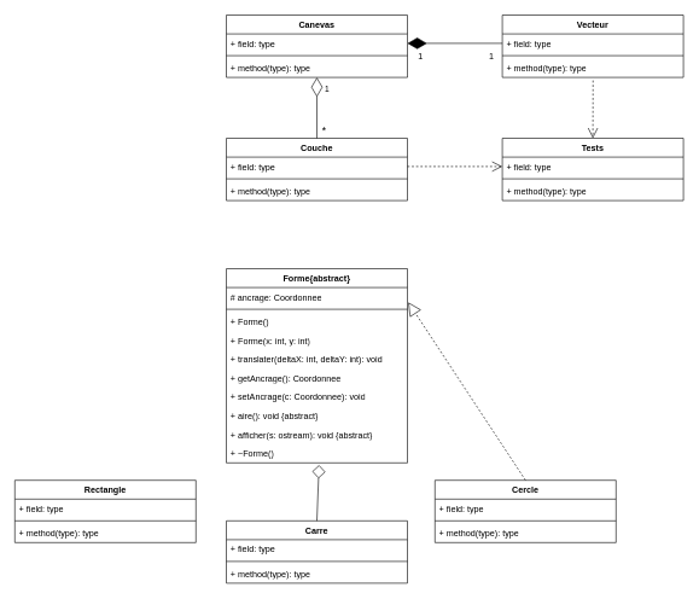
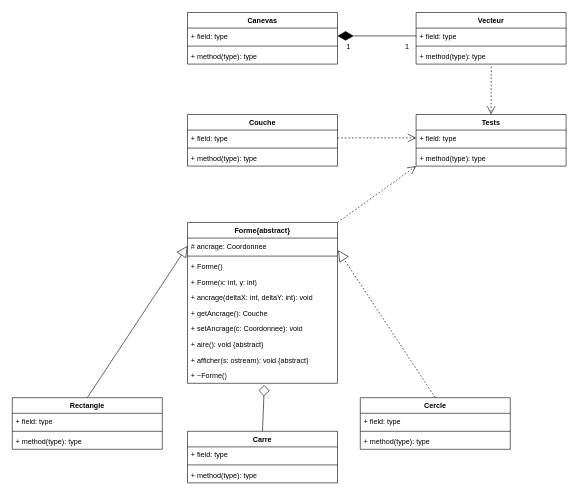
- <mxCell id="44" value="1" style="endArrow=diamondThin;endFill=0;endSize=24;html=1;rounded=0;entryX=0.5;entryY=1;entryDx=0;entryDy=0;exitX=0.5;exitY=0;exitDx=0;exitDy=0;" edge="1" parent="1" source="10" target="6"><mxGeometry x="0.617" y="-14" width="160" relative="1" as="geometry"><mxPoint x="437" y="192" as="sourcePoint" /><mxPoint x="447" y="286" as="targetPoint" /><mxPoint as="offset" /></mxGeometry></mxCell>
- <mxCell id="45" value="*" style="edgeLabel;html=1;align=center;verticalAlign=middle;resizable=0;points=[];fontSize=14;" vertex="1" connectable="0" parent="44"><mxGeometry x="-0.082" y="-2" relative="1" as="geometry"><mxPoint x="7" y="27" as="offset" /></mxGeometry></mxCell>
+ <mxCell id="51" value="" style="endArrow=open;endSize=12;dashed=1;html=1;rounded=0;entryX=0;entryY=1;entryDx=0;entryDy=0;exitX=1;exitY=0;exitDx=0;exitDy=0;" edge="1" parent="1" source="14" target="2"><mxGeometry width="160" relative="1" as="geometry"><mxPoint x="848" y="140" as="sourcePoint" /><mxPoint x="848" y="220" as="targetPoint" /></mxGeometry></mxCell>
- <mxCell id="19" value="&lt;div&gt;+ translater(deltaX: int, deltaY: int): void&lt;br&gt;&lt;/div&gt;" style="text;strokeColor=none;fillColor=none;align=left;verticalAlign=top;spacingLeft=4;spacingRight=4;overflow=hidden;rotatable=0;points=[[0,0.5],[1,0.5]];portConstraint=eastwest;whiteSpace=wrap;html=1;" vertex="1" parent="14"><mxGeometry y="112" width="250" height="26" as="geometry" /></mxCell>
+ <mxCell id="19" value="&lt;div&gt;+ ancrage(deltaX: int, deltaY: int): void&lt;br&gt;&lt;/div&gt;" style="text;strokeColor=none;fillColor=none;align=left;verticalAlign=top;spacingLeft=4;spacingRight=4;overflow=hidden;rotatable=0;points=[[0,0.5],[1,0.5]];portConstraint=eastwest;whiteSpace=wrap;html=1;" vertex="1" parent="14"><mxGeometry y="112" width="250" height="26" as="geometry" /></mxCell>
- <mxCell id="20" value="&lt;div&gt;+ getAncrage(): Coordonnee&lt;br&gt;&lt;/div&gt;" style="text;strokeColor=none;fillColor=none;align=left;verticalAlign=top;spacingLeft=4;spacingRight=4;overflow=hidden;rotatable=0;points=[[0,0.5],[1,0.5]];portConstraint=eastwest;whiteSpace=wrap;html=1;" vertex="1" parent="14"><mxGeometry y="138" width="250" height="26" as="geometry" /></mxCell>
+ <mxCell id="20" value="&lt;div&gt;+ getAncrage(): Couche&lt;br&gt;&lt;/div&gt;" style="text;strokeColor=none;fillColor=none;align=left;verticalAlign=top;spacingLeft=4;spacingRight=4;overflow=hidden;rotatable=0;points=[[0,0.5],[1,0.5]];portConstraint=eastwest;whiteSpace=wrap;html=1;" vertex="1" parent="14"><mxGeometry y="138" width="250" height="26" as="geometry" /></mxCell>
+ <mxCell id="41" value="" style="endArrow=block;endSize=16;endFill=0;html=1;rounded=0;entryX=0;entryY=0.5;entryDx=0;entryDy=0;exitX=0.5;exitY=0;exitDx=0;exitDy=0;" edge="1" parent="1" source="25" target="15"><mxGeometry width="160" relative="1" as="geometry"><mxPoint x="113" y="505" as="sourcePoint" /><mxPoint x="273" y="505" as="targetPoint" /></mxGeometry></mxCell>
